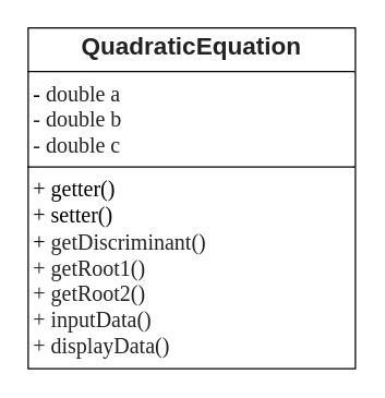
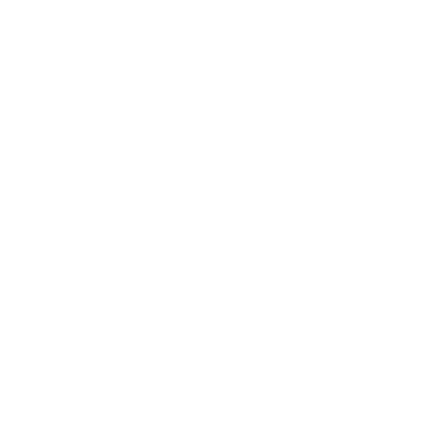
- <mxCell id="2" value="&lt;p style=&quot;margin:0px;margin-top:4px;text-align:center;&quot;&gt;&lt;font style=&quot;&quot; face=&quot;Helvetica&quot;&gt;&lt;span style=&quot;box-sizing: border-box; font-weight: bolder; scroll-behavior: smooth; color: rgb(34, 34, 34); background-color: rgb(255, 255, 255);&quot;&gt;&lt;font style=&quot;font-size: 18px;&quot;&gt;QuadraticEquation&lt;/font&gt;&lt;/span&gt;&lt;br&gt;&lt;/font&gt;&lt;/p&gt;&lt;hr size=&quot;1&quot; style=&quot;border-style:solid;&quot;&gt;&lt;p style=&quot;margin:0px;margin-left:4px;&quot;&gt;&lt;font size=&quot;3&quot; face=&quot;AqPYF1UfpycH53x-E66w&quot;&gt;-&amp;nbsp;&lt;span style=&quot;background-color: rgb(255, 255, 255); color: rgb(34, 34, 34);&quot;&gt;double a&lt;/span&gt;&lt;/font&gt;&lt;/p&gt;&lt;p style=&quot;margin:0px;margin-left:4px;&quot;&gt;&lt;span style=&quot;background-color: rgb(255, 255, 255); color: rgb(34, 34, 34);&quot;&gt;&lt;font size=&quot;3&quot; face=&quot;AqPYF1UfpycH53x-E66w&quot;&gt;- double b&lt;/font&gt;&lt;/span&gt;&lt;/p&gt;&lt;p style=&quot;margin:0px;margin-left:4px;&quot;&gt;&lt;span style=&quot;background-color: rgb(255, 255, 255); color: rgb(34, 34, 34);&quot;&gt;&lt;font size=&quot;3&quot; face=&quot;AqPYF1UfpycH53x-E66w&quot;&gt;- double c&lt;/font&gt;&lt;/span&gt;&lt;/p&gt;&lt;hr size=&quot;1&quot; style=&quot;border-style:solid;&quot;&gt;&lt;p style=&quot;margin:0px;margin-left:4px;&quot;&gt;&lt;font size=&quot;3&quot; face=&quot;AqPYF1UfpycH53x-E66w&quot;&gt;+ getter()&lt;/font&gt;&lt;/p&gt;&lt;p style=&quot;margin:0px;margin-left:4px;&quot;&gt;&lt;font size=&quot;3&quot; face=&quot;AqPYF1UfpycH53x-E66w&quot;&gt;+ setter()&lt;/font&gt;&lt;/p&gt;&lt;p style=&quot;margin:0px;margin-left:4px;&quot;&gt;&lt;font size=&quot;3&quot; face=&quot;AqPYF1UfpycH53x-E66w&quot;&gt;+&amp;nbsp;&lt;span style=&quot;background-color: rgb(255, 255, 255); color: rgb(34, 34, 34);&quot;&gt;getDiscriminant()&lt;/span&gt;&lt;/font&gt;&lt;/p&gt;&lt;p style=&quot;margin:0px;margin-left:4px;&quot;&gt;&lt;font size=&quot;3&quot; face=&quot;AqPYF1UfpycH53x-E66w&quot;&gt;&lt;span style=&quot;color: rgb(34, 34, 34); background-color: rgb(255, 255, 255);&quot;&gt;+ getRoot1()&lt;/span&gt;&lt;span style=&quot;background-color: rgb(255, 255, 255); color: rgb(34, 34, 34);&quot;&gt;&lt;br&gt;&lt;/span&gt;&lt;/font&gt;&lt;/p&gt;&lt;p style=&quot;margin:0px;margin-left:4px;&quot;&gt;&lt;font size=&quot;3&quot; face=&quot;AqPYF1UfpycH53x-E66w&quot;&gt;&lt;span style=&quot;color: rgb(34, 34, 34); background-color: rgb(255, 255, 255);&quot;&gt;+&amp;nbsp;&lt;/span&gt;&lt;span style=&quot;background-color: rgb(255, 255, 255); color: rgb(34, 34, 34);&quot;&gt;getRoot2()&lt;/span&gt;&lt;/font&gt;&lt;/p&gt;&lt;p style=&quot;margin:0px;margin-left:4px;&quot;&gt;&lt;span style=&quot;background-color: rgb(255, 255, 255); color: rgb(34, 34, 34);&quot;&gt;&lt;font size=&quot;3&quot; face=&quot;AqPYF1UfpycH53x-E66w&quot;&gt;+ inputData()&lt;/font&gt;&lt;/span&gt;&lt;/p&gt;&lt;p style=&quot;margin:0px;margin-left:4px;&quot;&gt;&lt;span style=&quot;background-color: rgb(255, 255, 255); color: rgb(34, 34, 34);&quot;&gt;&lt;font size=&quot;3&quot; face=&quot;AqPYF1UfpycH53x-E66w&quot;&gt;+ displayData()&lt;/font&gt;&lt;/span&gt;&lt;/p&gt;&lt;p style=&quot;margin:0px;margin-left:4px;&quot;&gt;&lt;span style=&quot;color: rgb(34, 34, 34); font-family: &amp;quot;Roboto Flex&amp;quot;; font-size: 16px; background-color: rgb(255, 255, 255);&quot;&gt;&lt;br&gt;&lt;/span&gt;&lt;/p&gt;" style="verticalAlign=top;align=left;overflow=fill;html=1;whiteSpace=wrap;" vertex="1" parent="1"><mxGeometry x="20" y="20" width="240" height="250" as="geometry" /></mxCell>
